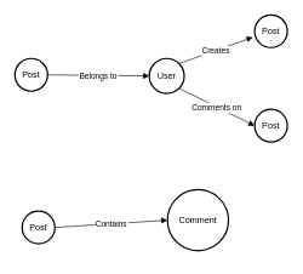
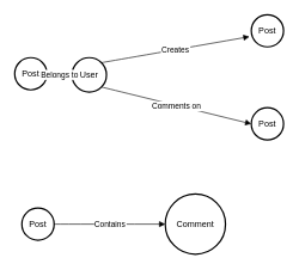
- <mxCell id="2" value="User" style="ellipse;aspect=fixed;strokeWidth=2;whiteSpace=wrap;" vertex="1" parent="1"><mxGeometry x="205" y="80" width="48" height="48" as="geometry" /></mxCell>
+ <mxCell id="2" value="User" style="ellipse;aspect=fixed;strokeWidth=2;whiteSpace=wrap;" vertex="1" parent="1"><mxGeometry x="100" y="80" width="48" height="48" as="geometry" /></mxCell>
- <mxCell id="6" value="Comment" style="ellipse;aspect=fixed;strokeWidth=2;whiteSpace=wrap;" vertex="1" parent="1"><mxGeometry x="230" y="260.5" width="84" height="84" as="geometry" /></mxCell>
+ <mxCell id="6" value="Comment" style="ellipse;aspect=fixed;strokeWidth=2;whiteSpace=wrap;" vertex="1" parent="1"><mxGeometry x="230" y="270.5" width="84" height="84" as="geometry" /></mxCell>
